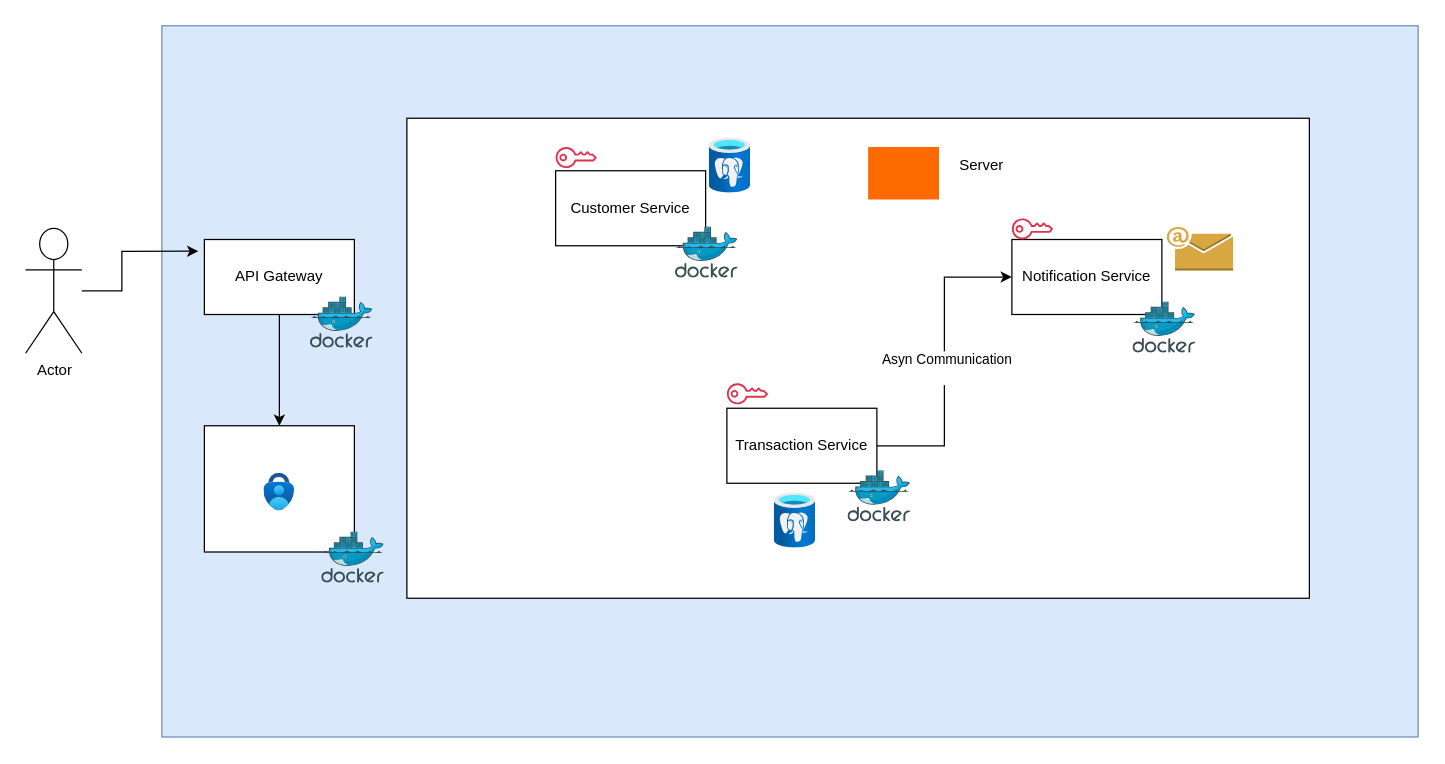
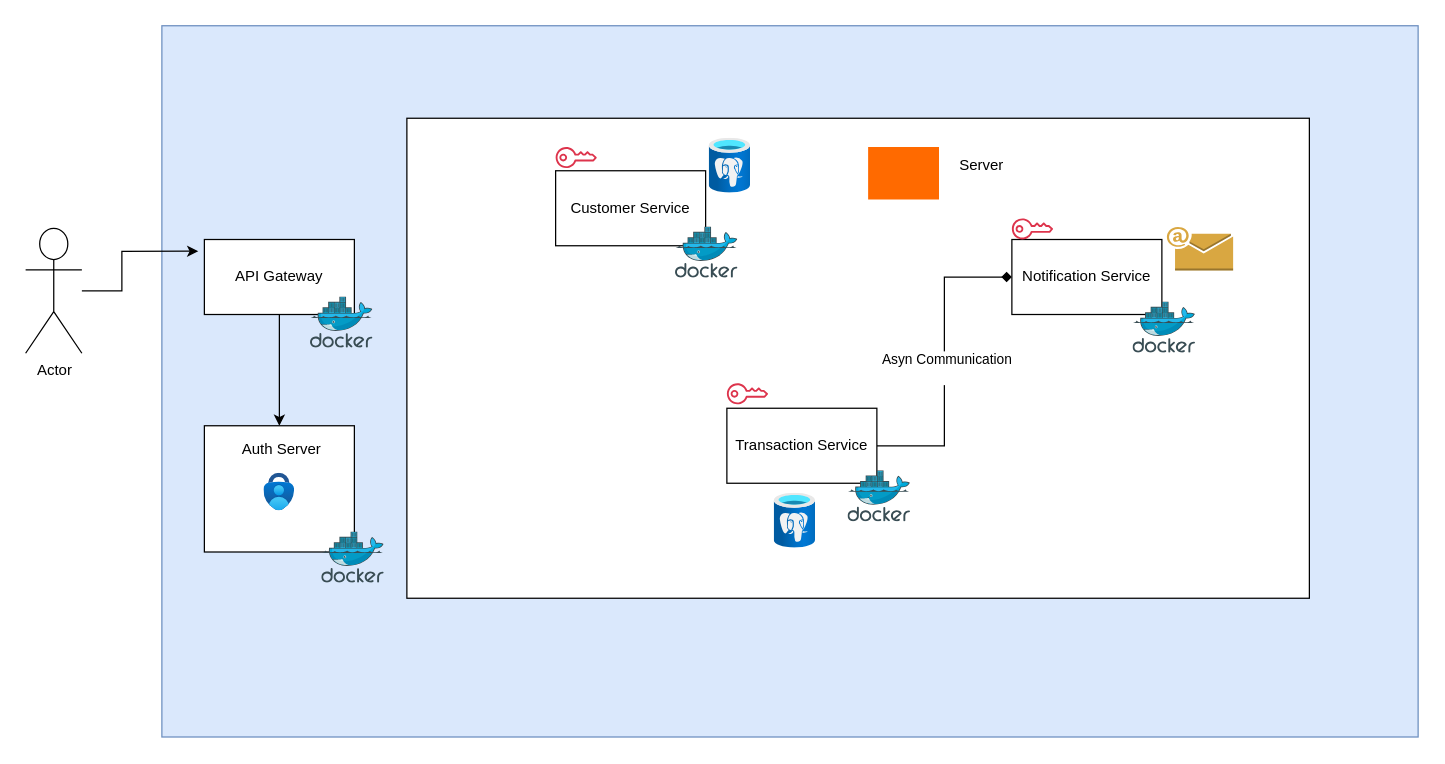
- <mxCell id="13" style="edgeStyle=orthogonalEdgeStyle;rounded=0;orthogonalLoop=1;jettySize=auto;html=1;entryX=0;entryY=0.5;entryDx=0;entryDy=0;" edge="1" parent="1" source="15" target="18"><mxGeometry relative="1" as="geometry" /></mxCell>
+ <mxCell id="13" style="edgeStyle=orthogonalEdgeStyle;rounded=0;orthogonalLoop=1;jettySize=auto;html=1;entryX=0;entryY=0.5;entryDx=0;entryDy=0;endArrow=diamond;" edge="1" parent="1" source="15" target="18"><mxGeometry relative="1" as="geometry" /></mxCell>
+ <mxCell id="9" value="Auth Server" style="text;html=1;align=center;verticalAlign=middle;whiteSpace=wrap;rounded=0;" vertex="1" parent="1"><mxGeometry x="188.22" y="344" width="73.78" height="30" as="geometry" /></mxCell>
